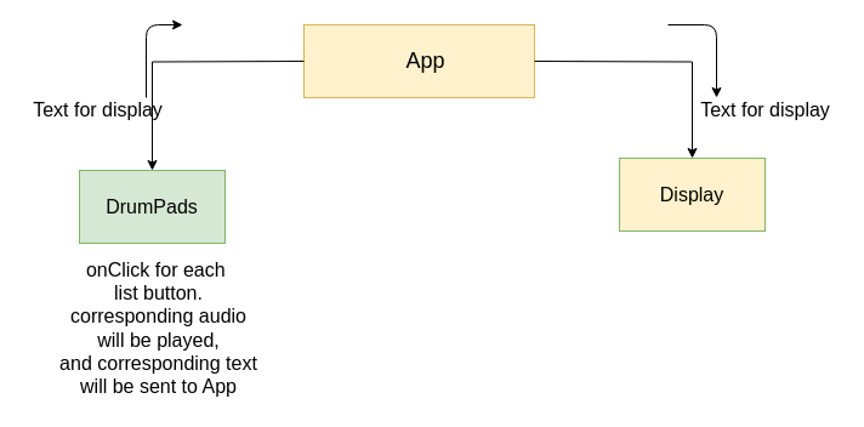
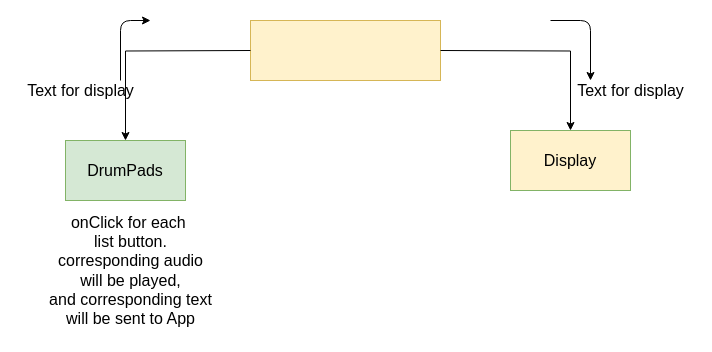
- <mxCell id="3" value="App" style="text;html=1;align=center;verticalAlign=middle;resizable=0;points=[];autosize=1;strokeColor=none;fontSize=18;" vertex="1" parent="1"><mxGeometry x="325" y="35" width="50" height="30" as="geometry" /></mxCell>
